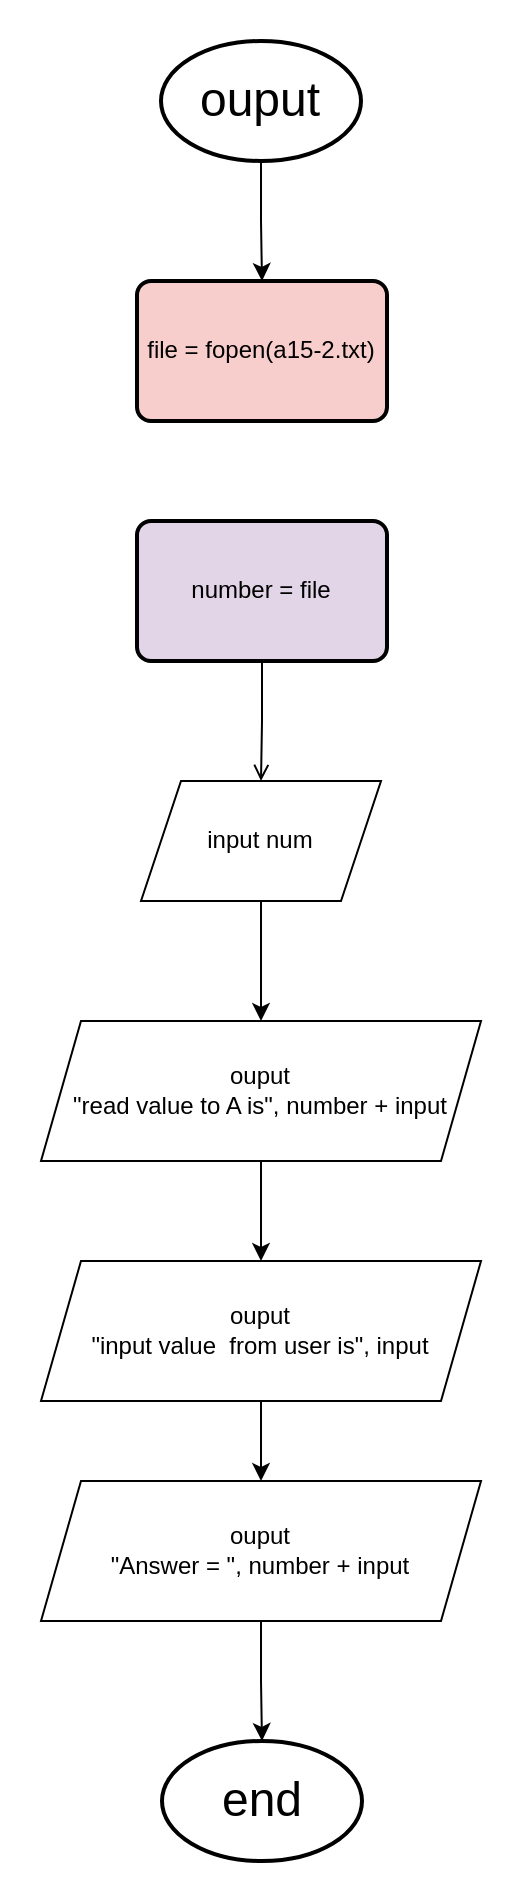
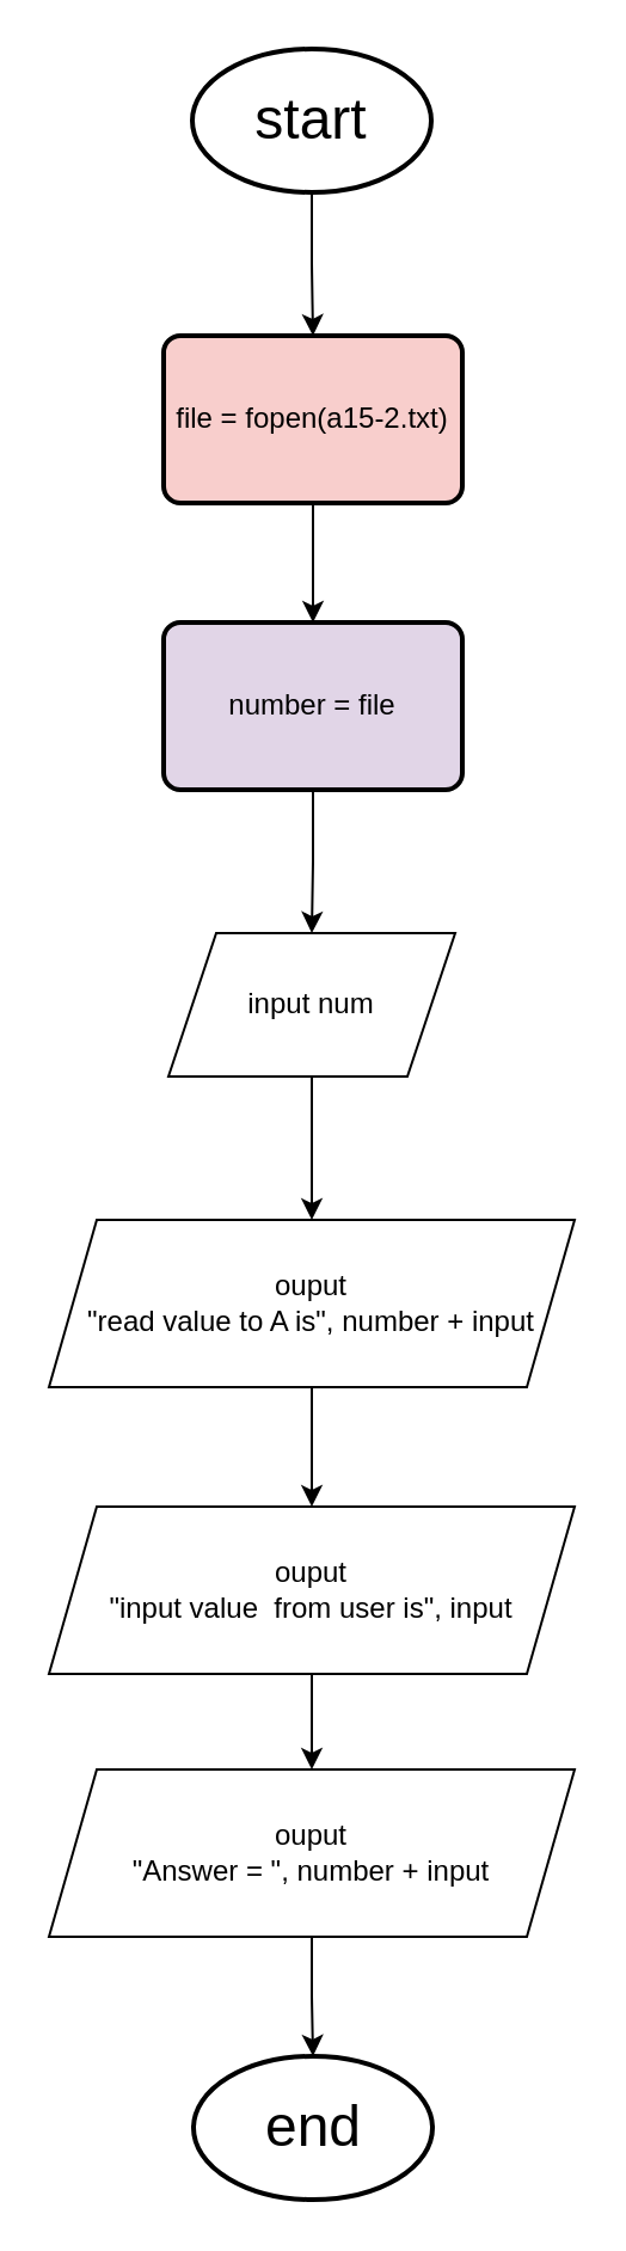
- <mxCell id="3" value="&lt;font style=&quot;font-size: 24px;&quot;&gt;ouput&lt;/font&gt;" style="strokeWidth=2;html=1;shape=mxgraph.flowchart.start_1;whiteSpace=wrap;" vertex="1" parent="1"><mxGeometry x="80" y="20" width="100" height="60" as="geometry" /></mxCell>
+ <mxCell id="3" value="&lt;font style=&quot;font-size: 24px;&quot;&gt;start&lt;/font&gt;" style="strokeWidth=2;html=1;shape=mxgraph.flowchart.start_1;whiteSpace=wrap;" vertex="1" parent="1"><mxGeometry x="80" y="20" width="100" height="60" as="geometry" /></mxCell>
+ <mxCell id="5" style="edgeStyle=orthogonalEdgeStyle;rounded=0;orthogonalLoop=1;jettySize=auto;html=1;entryX=0.5;entryY=0;entryDx=0;entryDy=0;" edge="1" parent="1" source="6" target="8"><mxGeometry relative="1" as="geometry" /></mxCell>
- <mxCell id="7" style="edgeStyle=orthogonalEdgeStyle;rounded=0;orthogonalLoop=1;jettySize=auto;html=1;entryX=0.5;entryY=0;entryDx=0;entryDy=0;endArrow=open;" edge="1" parent="1" source="8" target="10"><mxGeometry relative="1" as="geometry" /></mxCell>
+ <mxCell id="7" style="edgeStyle=orthogonalEdgeStyle;rounded=0;orthogonalLoop=1;jettySize=auto;html=1;entryX=0.5;entryY=0;entryDx=0;entryDy=0;" edge="1" parent="1" source="8" target="10"><mxGeometry relative="1" as="geometry" /></mxCell>
- <mxCell id="4" value="&lt;font style=&quot;font-size: 24px;&quot;&gt;end&lt;/font&gt;" style="strokeWidth=2;html=1;shape=mxgraph.flowchart.start_1;whiteSpace=wrap;" vertex="1" parent="1"><mxGeometry x="80.5" y="870" width="100" height="60" as="geometry" /></mxCell>
+ <mxCell id="4" value="&lt;font style=&quot;font-size: 24px;&quot;&gt;end&lt;/font&gt;" style="strokeWidth=2;html=1;shape=mxgraph.flowchart.start_1;whiteSpace=wrap;" vertex="1" parent="1"><mxGeometry x="80.5" y="860" width="100" height="60" as="geometry" /></mxCell>
